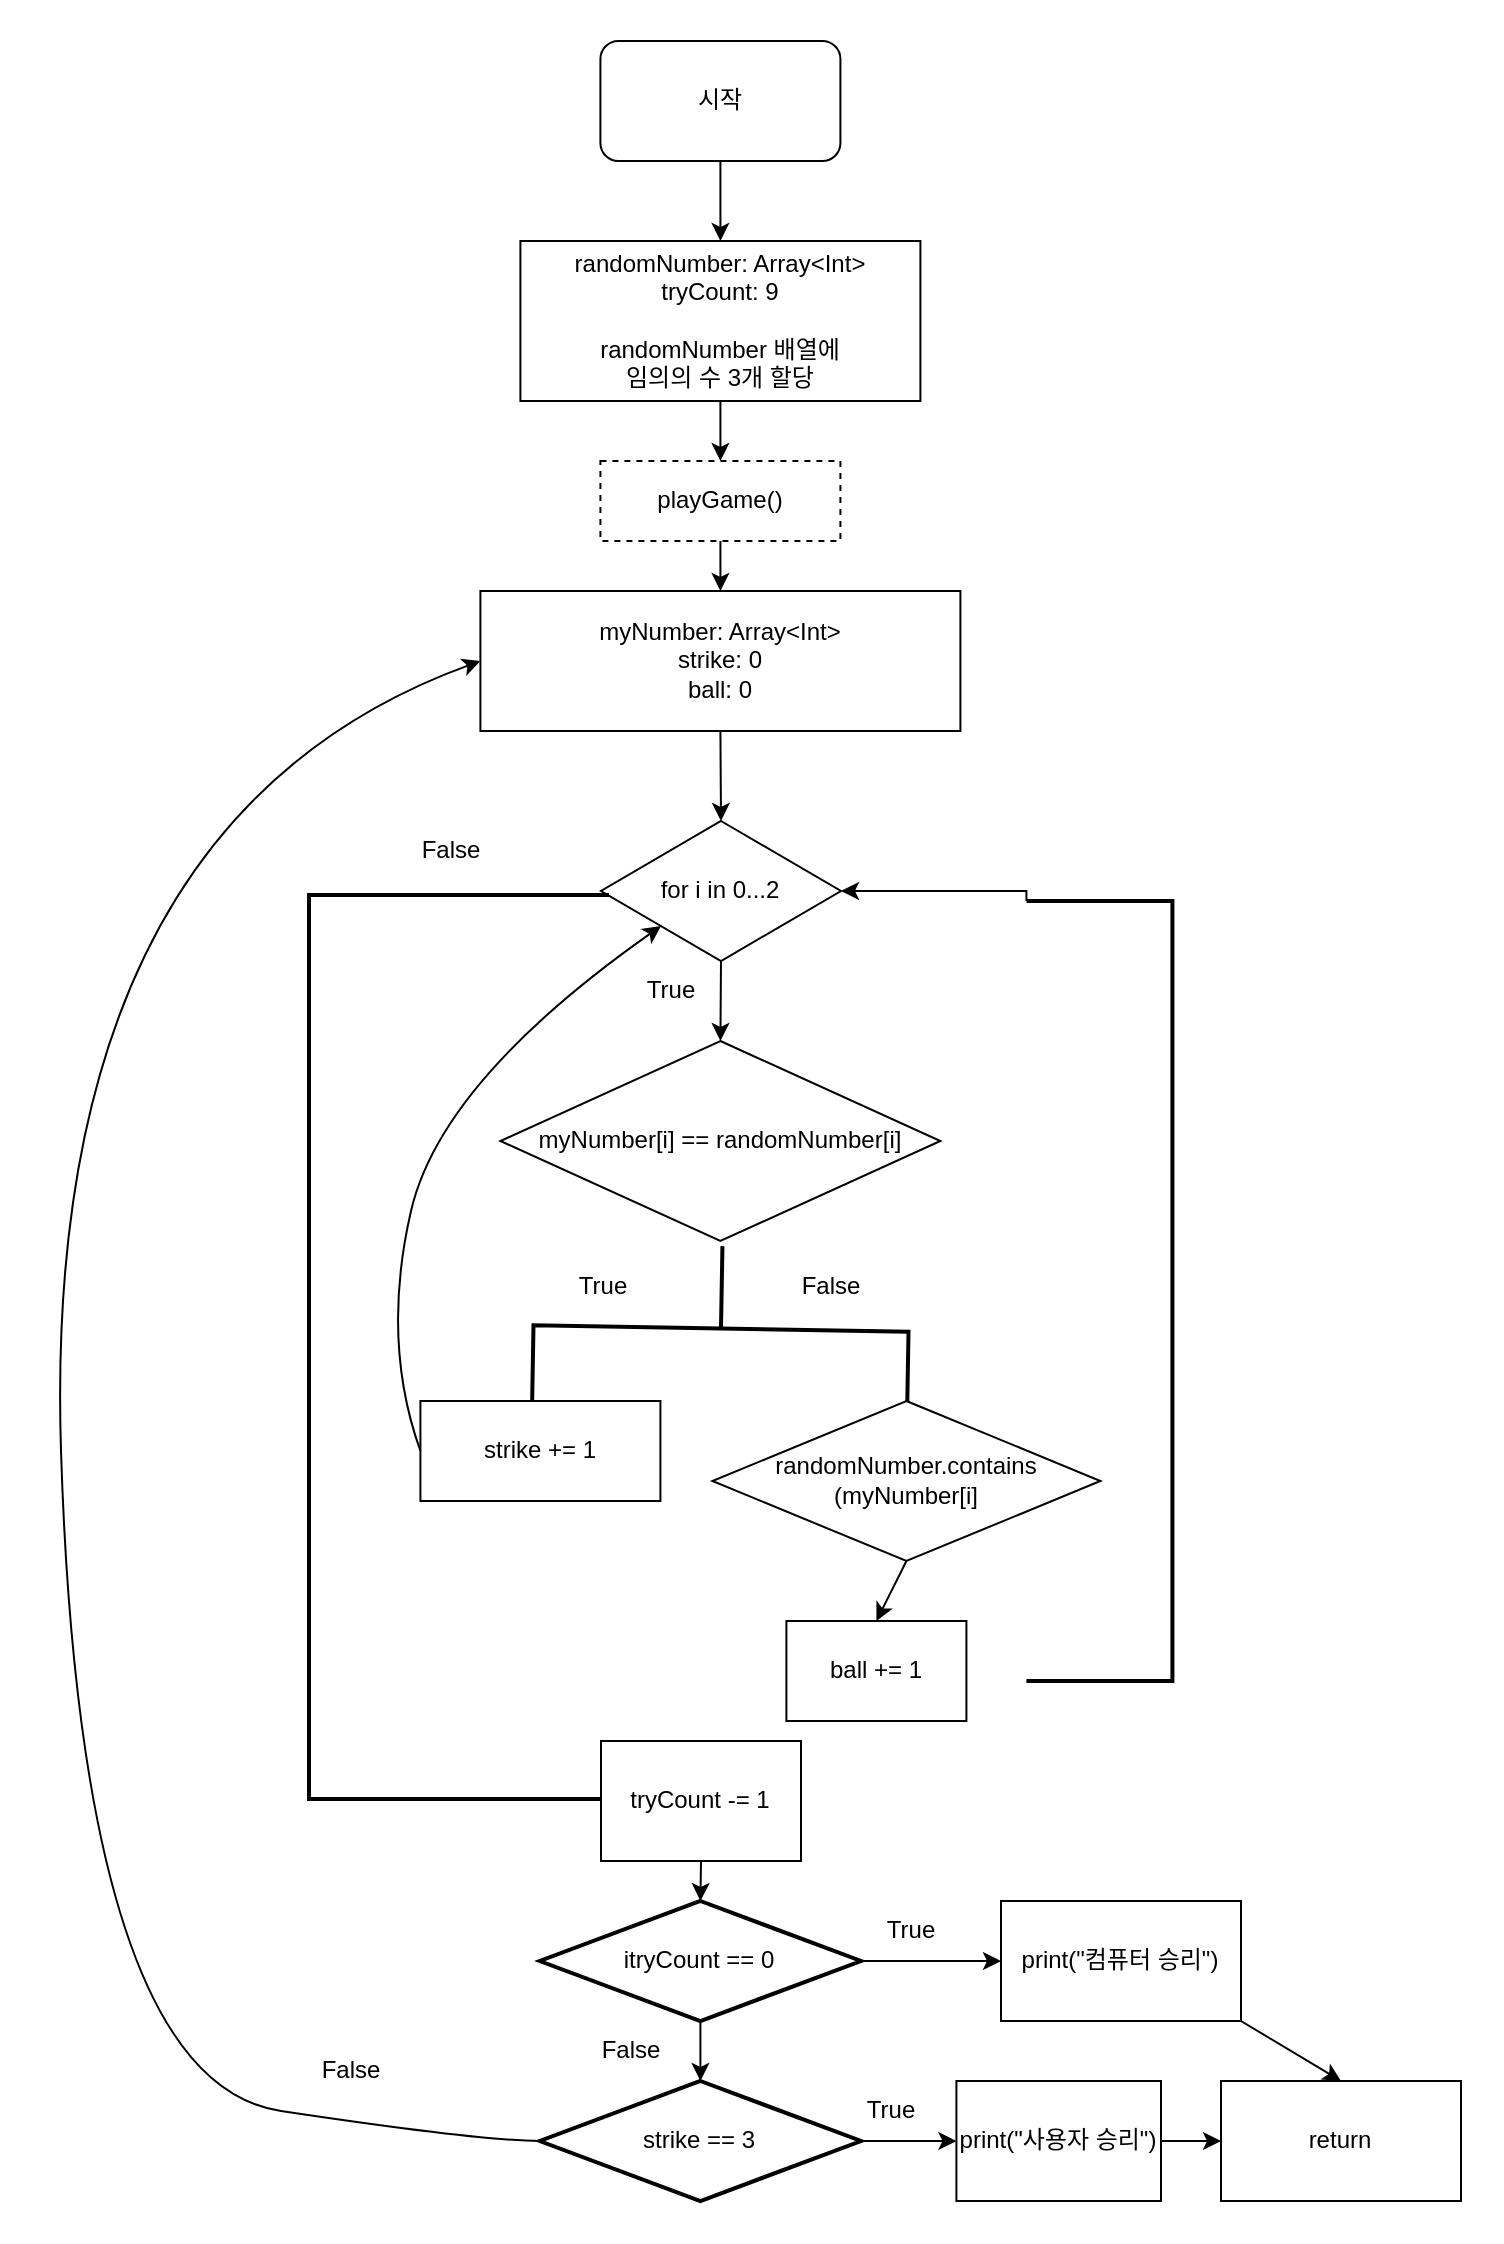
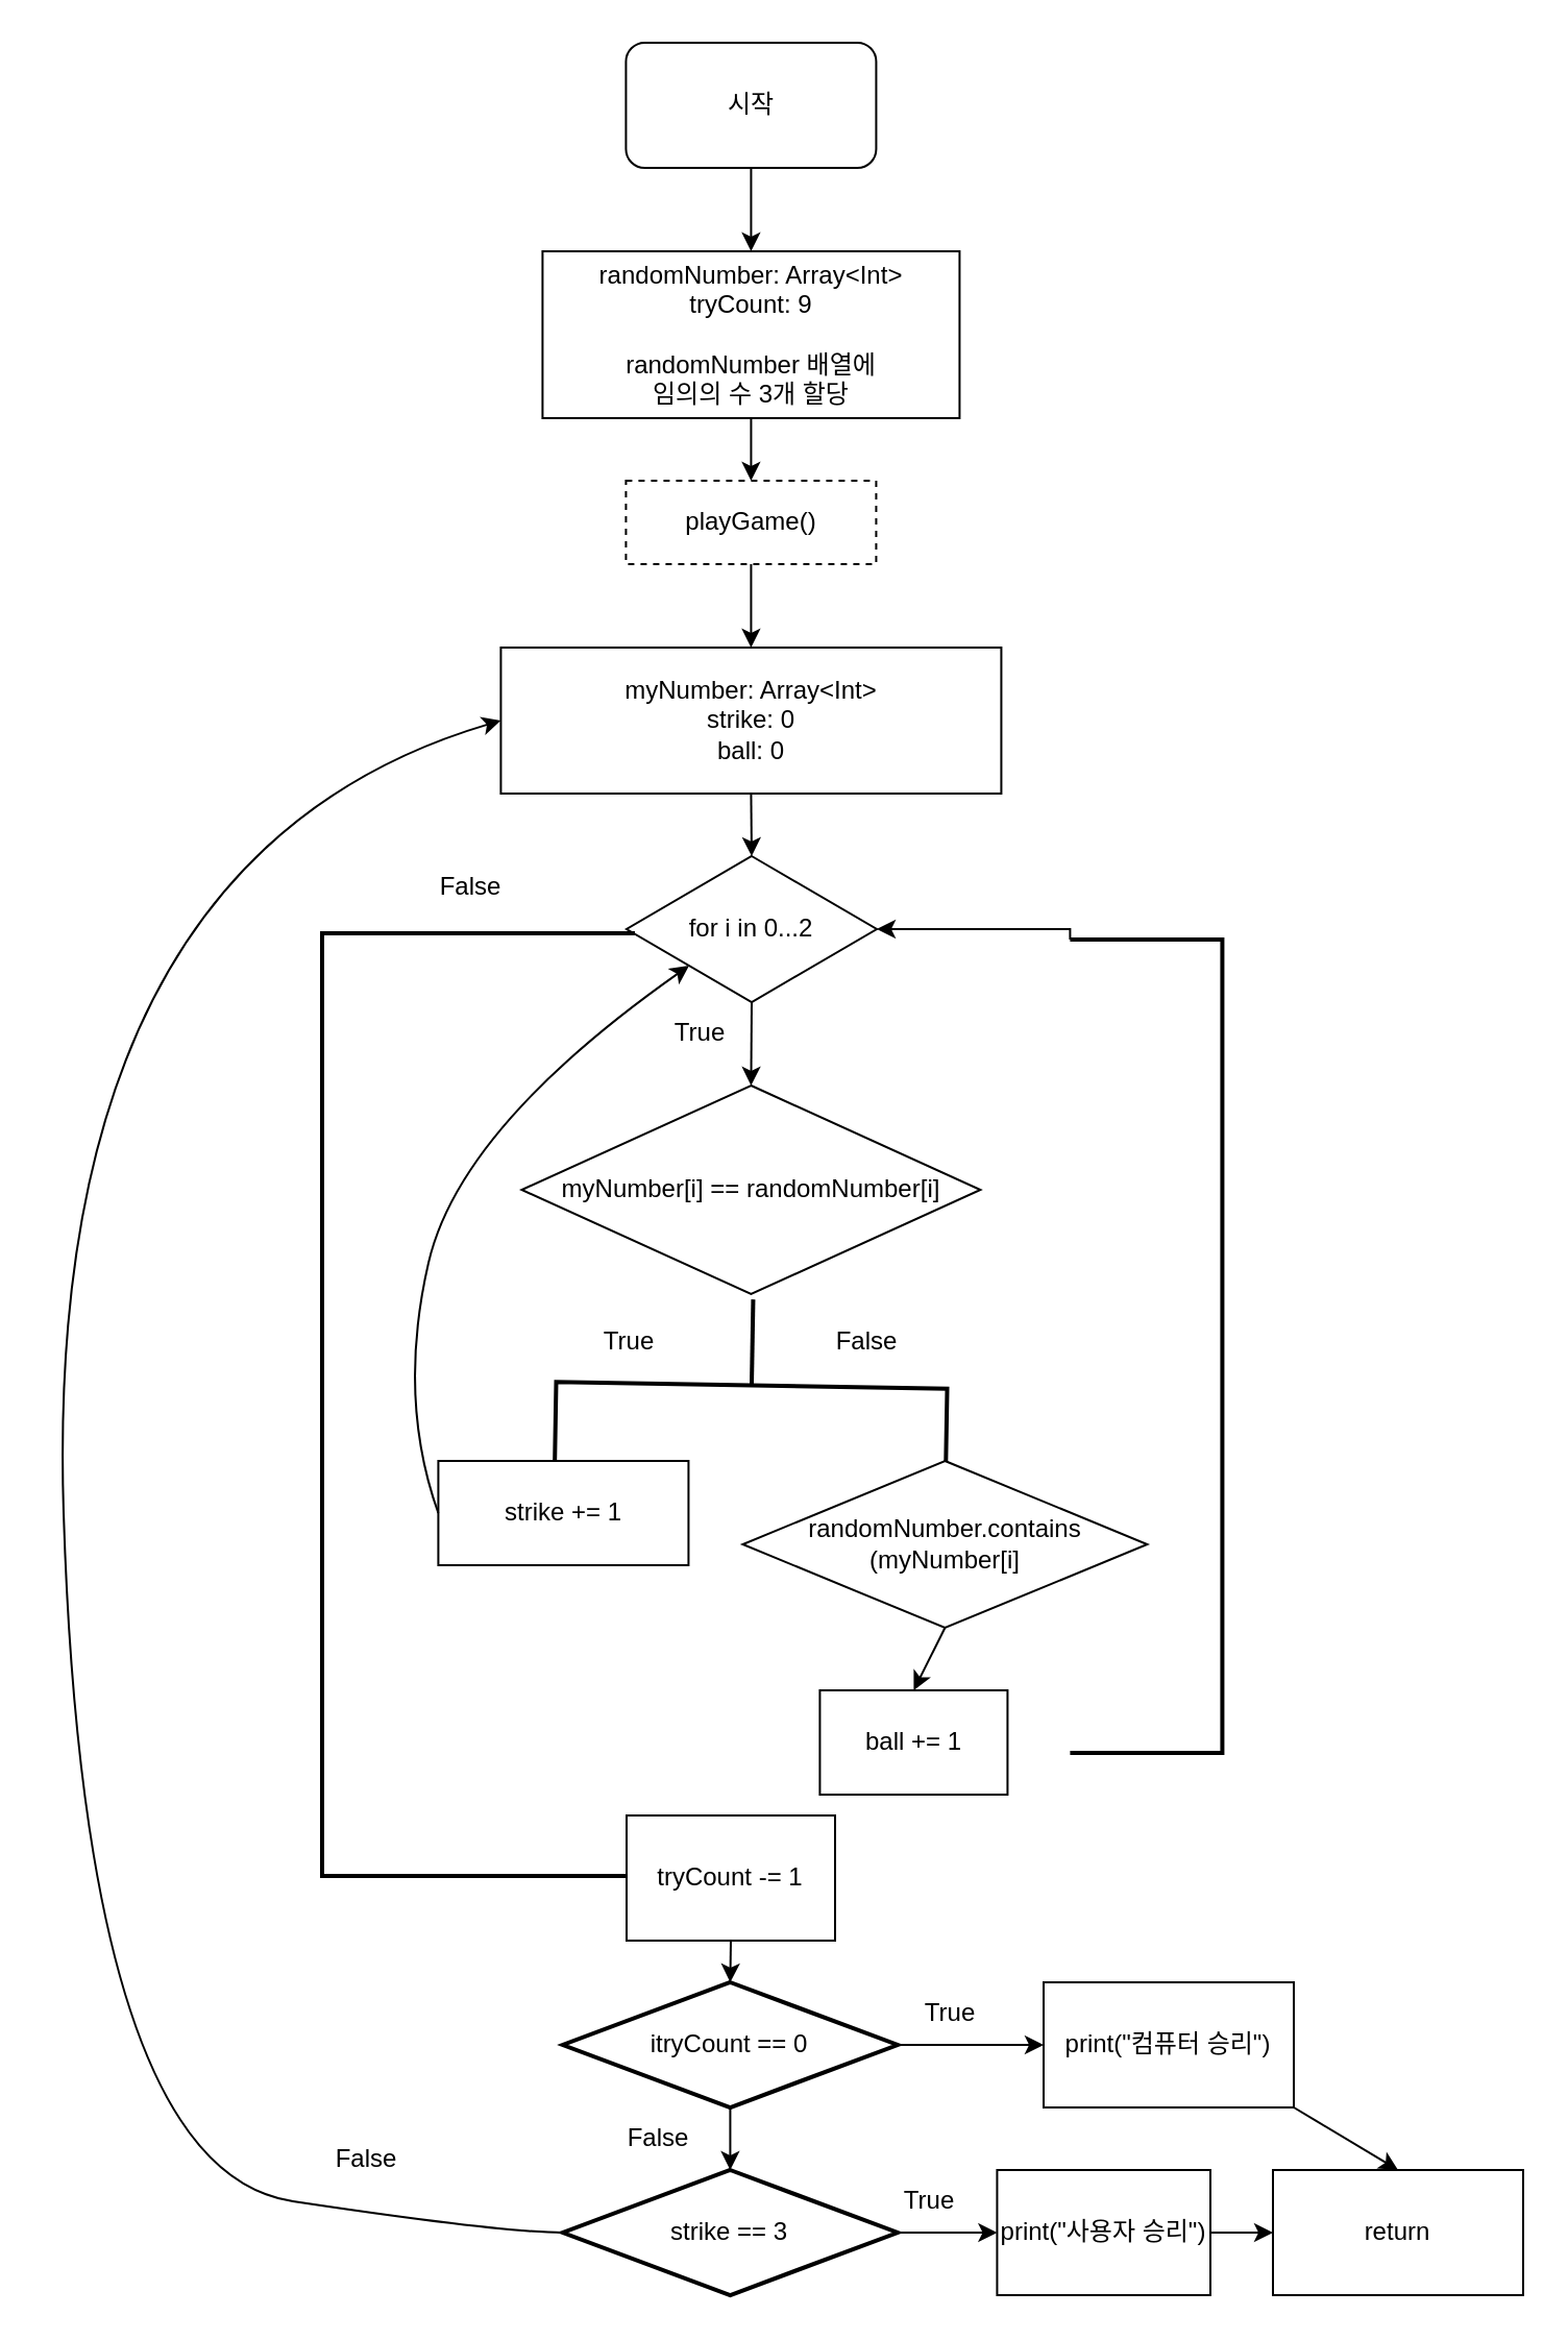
- <mxCell id="8" value="myNumber: Array&amp;lt;Int&amp;gt;&lt;br&gt;strike: 0&lt;br&gt;ball: 0" style="rounded=0;whiteSpace=wrap;html=1;" vertex="1" parent="1"><mxGeometry x="239.71" y="295" width="240" height="70" as="geometry" /></mxCell>
+ <mxCell id="8" value="myNumber: Array&amp;lt;Int&amp;gt;&lt;br&gt;strike: 0&lt;br&gt;ball: 0" style="rounded=0;whiteSpace=wrap;html=1;" vertex="1" parent="1"><mxGeometry x="239.71" y="310" width="240" height="70" as="geometry" /></mxCell>
